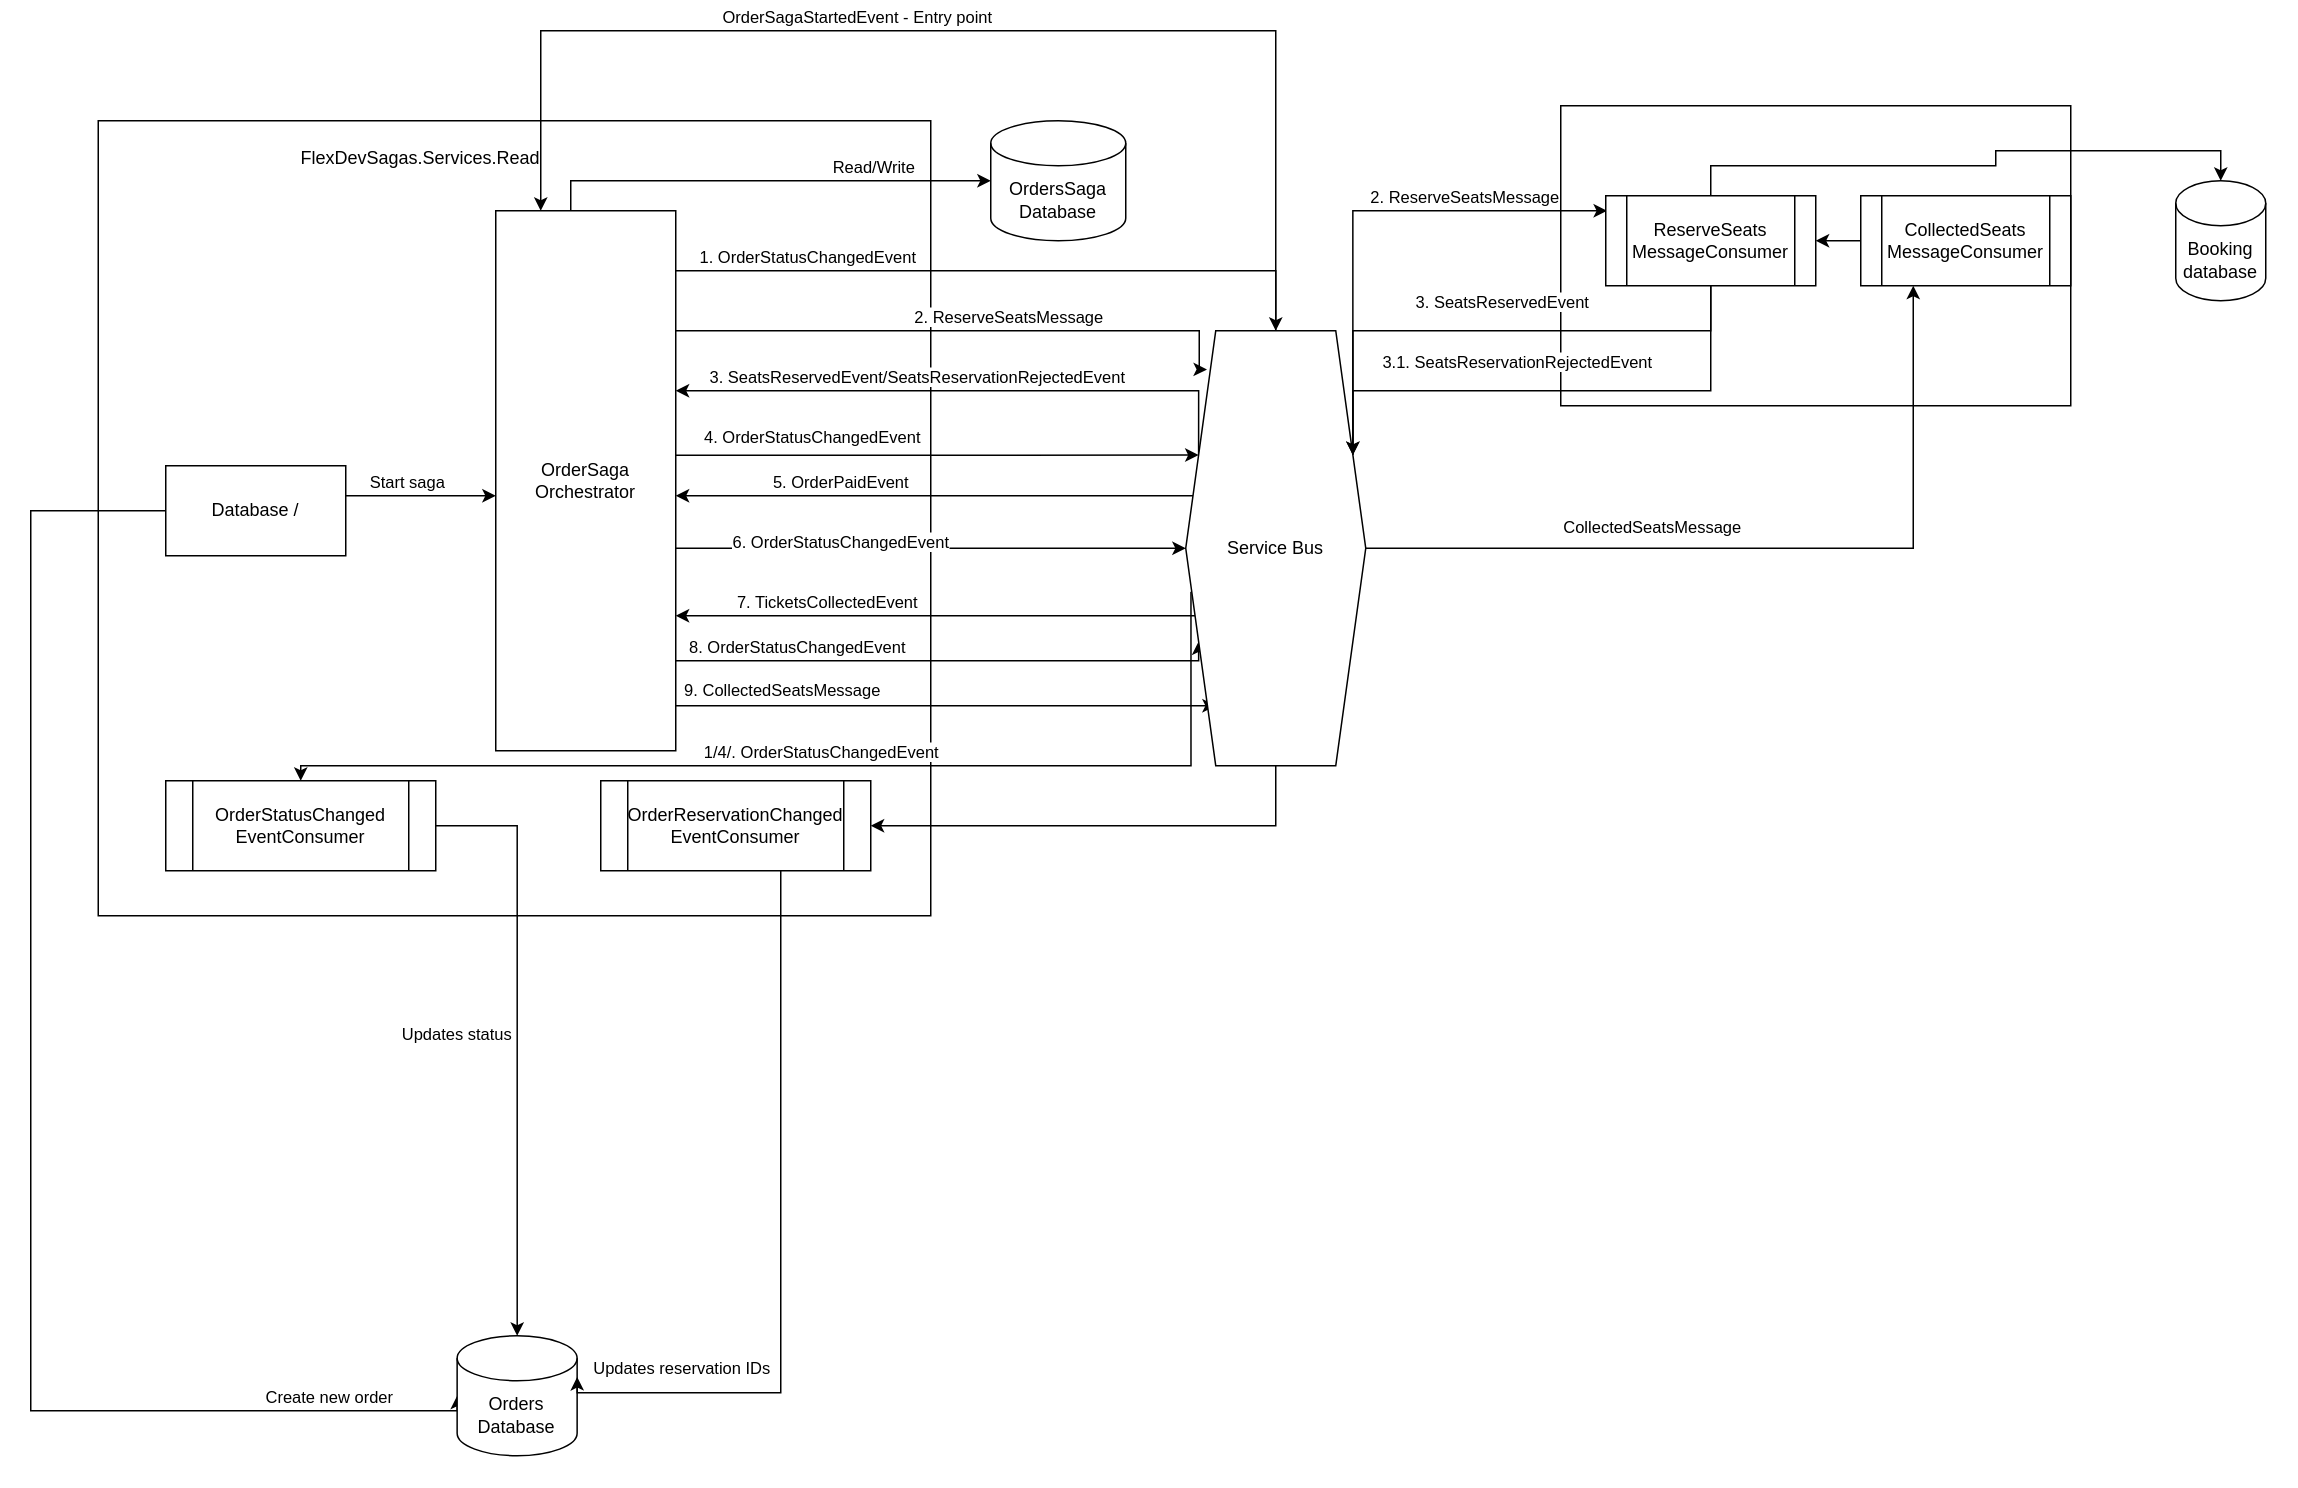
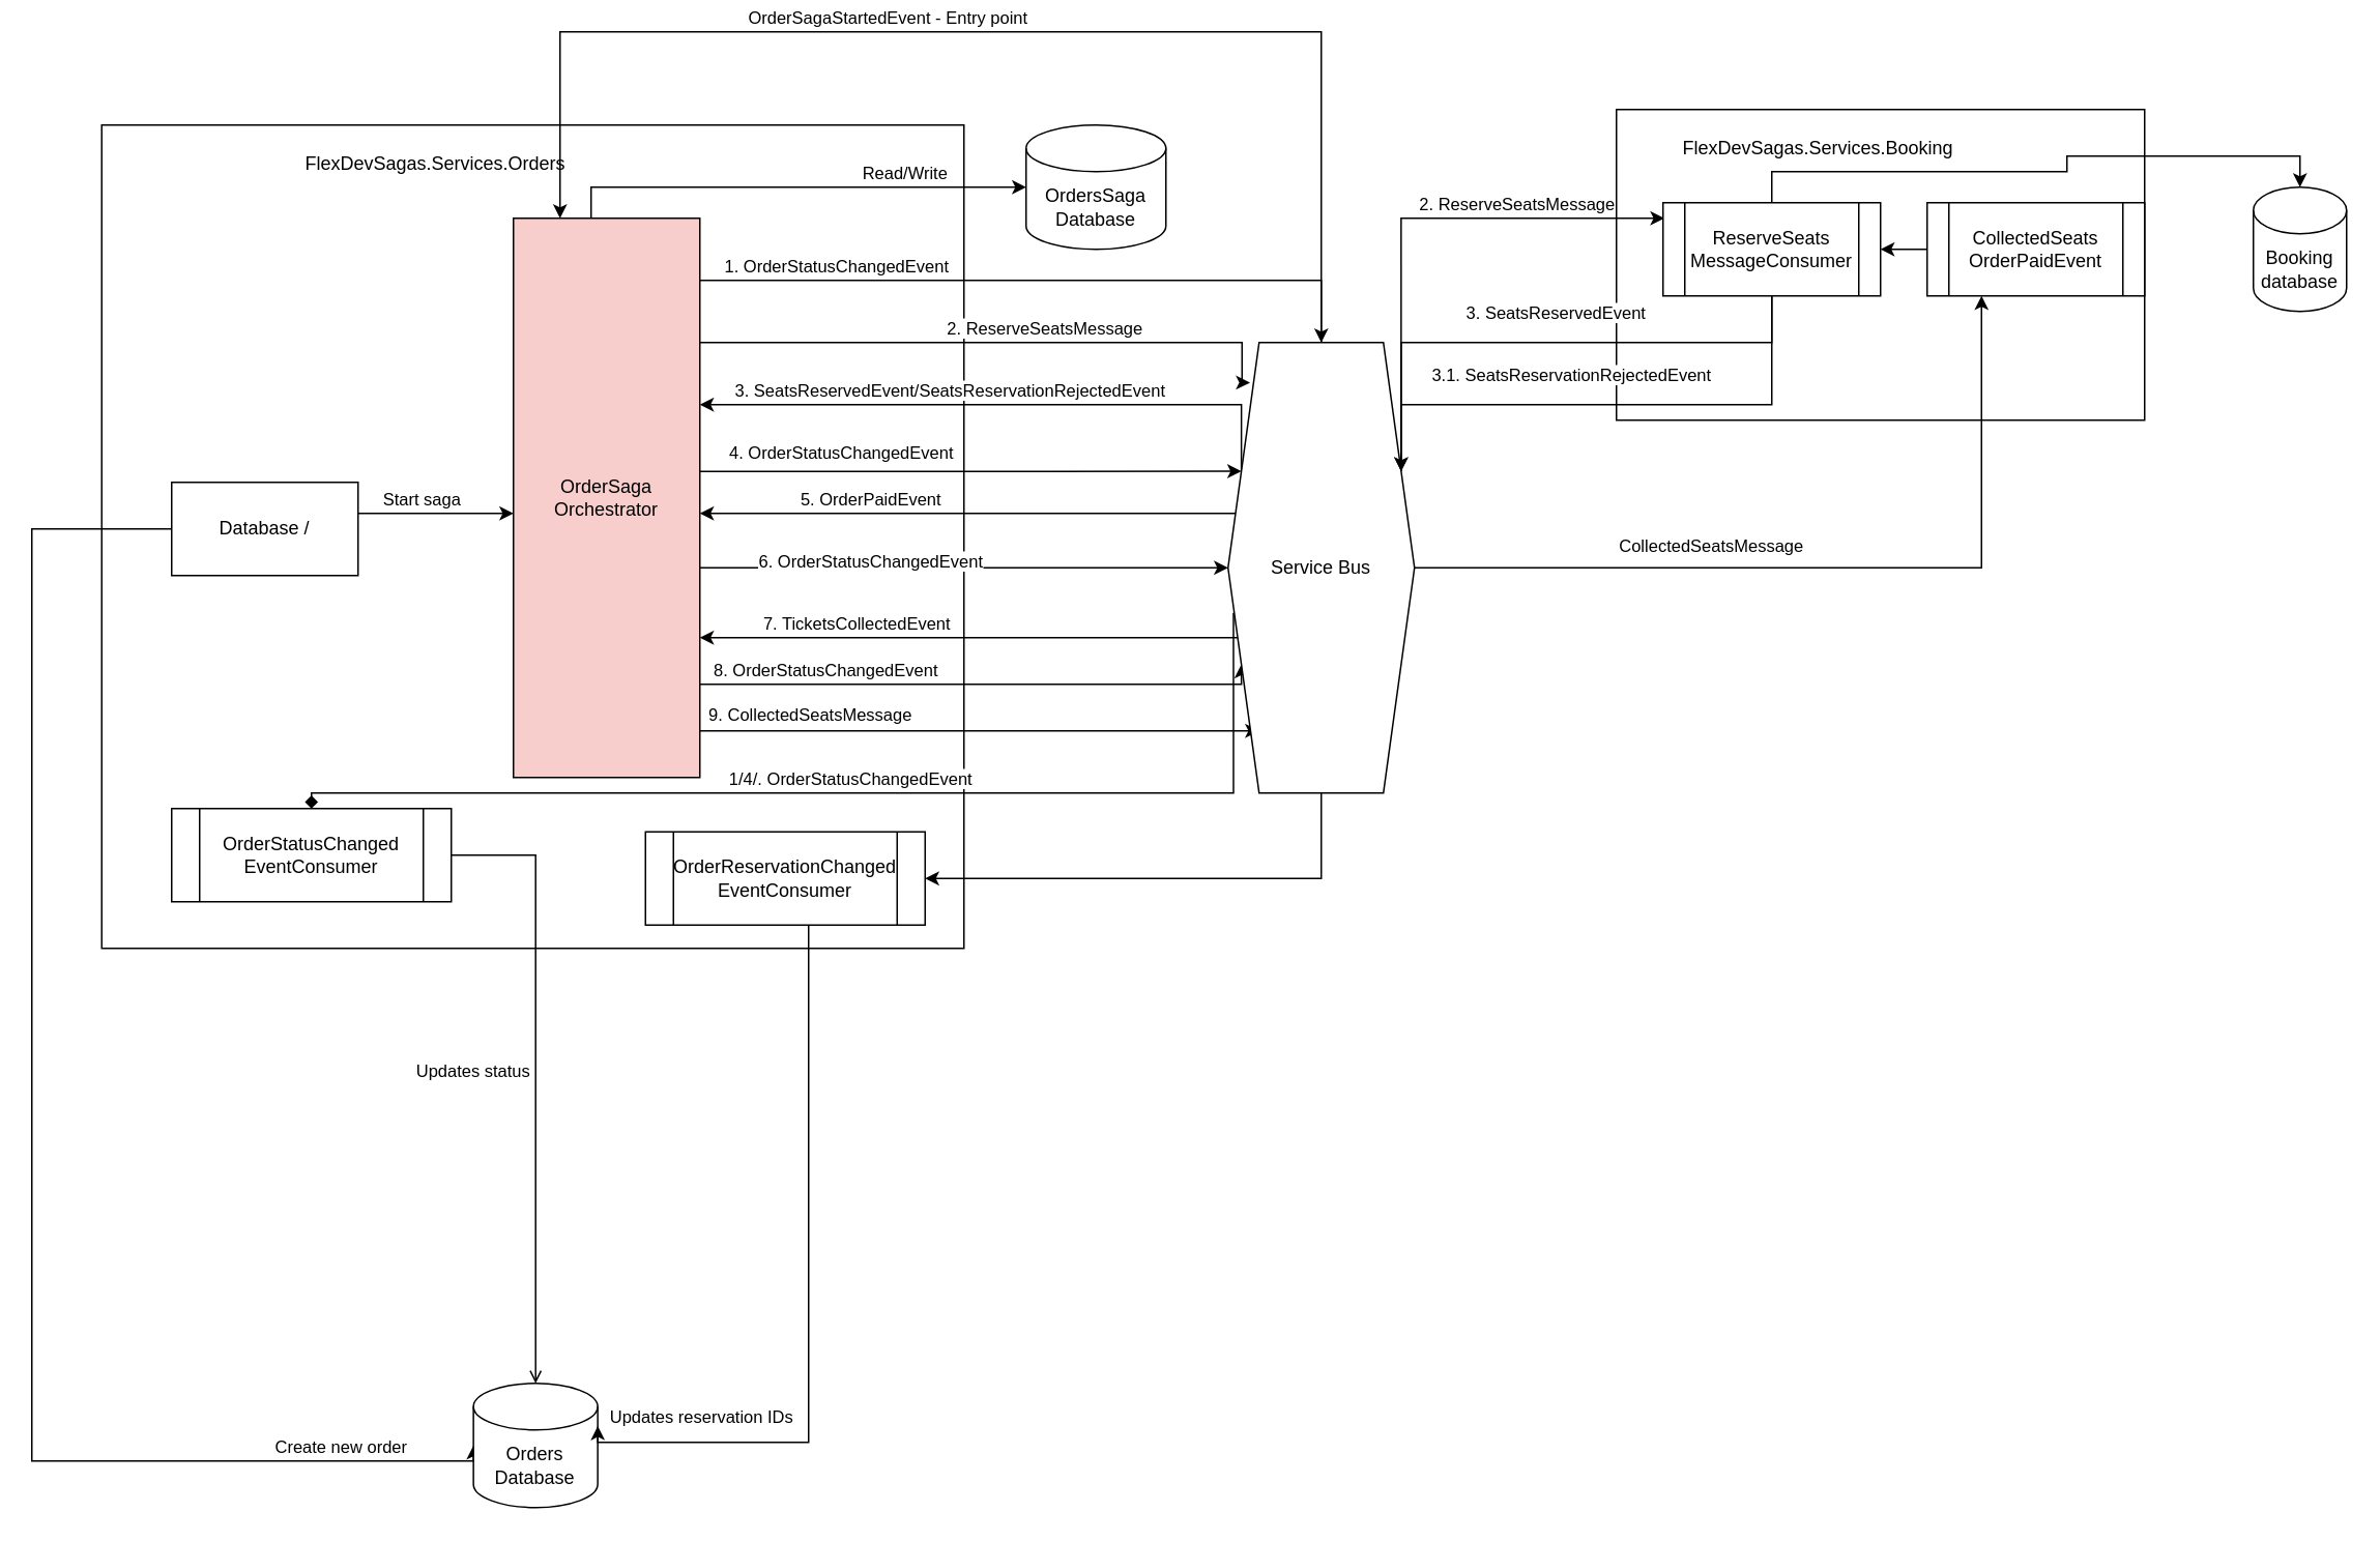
+ <mxCell id="49" value="FlexDevSagas.Services.Booking&lt;br&gt;" style="text;html=1;strokeColor=none;fillColor=none;align=center;verticalAlign=middle;whiteSpace=wrap;rounded=0;" parent="1" vertex="1"><mxGeometry x="1140" y="80" width="60" height="30" as="geometry" /></mxCell>
- <mxCell id="19" value="FlexDevSagas.Services.Read" style="text;html=1;strokeColor=none;fillColor=none;align=center;verticalAlign=middle;whiteSpace=wrap;rounded=0;" parent="1" vertex="1"><mxGeometry x="250" y="90" width="60" height="30" as="geometry" /></mxCell>
+ <mxCell id="19" value="FlexDevSagas.Services.Orders" style="text;html=1;strokeColor=none;fillColor=none;align=center;verticalAlign=middle;whiteSpace=wrap;rounded=0;" parent="1" vertex="1"><mxGeometry x="250" y="90" width="60" height="30" as="geometry" /></mxCell>
- <mxCell id="57" value="CollectedSeats&lt;br&gt;MessageConsumer" style="shape=process;whiteSpace=wrap;html=1;backgroundOutline=1;" parent="1" vertex="1"><mxGeometry x="1240" y="130" width="140" height="60" as="geometry" /></mxCell>
+ <mxCell id="57" value="CollectedSeats&lt;br&gt;OrderPaidEvent" style="shape=process;whiteSpace=wrap;html=1;backgroundOutline=1;" parent="1" vertex="1"><mxGeometry x="1240" y="130" width="140" height="60" as="geometry" /></mxCell>
- <mxCell id="18" value="OrderSaga Orchestrator" style="rounded=0;whiteSpace=wrap;html=1;" parent="1" vertex="1"><mxGeometry x="330" y="140" width="120" height="360" as="geometry" /></mxCell>
+ <mxCell id="18" value="OrderSaga Orchestrator" style="rounded=0;whiteSpace=wrap;html=1;fillColor=#f8cecc;" parent="1" vertex="1"><mxGeometry x="330" y="140" width="120" height="360" as="geometry" /></mxCell>
- <mxCell id="31" style="edgeStyle=orthogonalEdgeStyle;rounded=0;orthogonalLoop=1;jettySize=auto;html=1;exitX=0.029;exitY=0.6;exitDx=0;exitDy=0;exitPerimeter=0;" parent="1" source="42" target="48" edge="1"><mxGeometry relative="1" as="geometry"><Array as="points"><mxPoint x="793" y="510" /><mxPoint x="200" y="510" /></Array></mxGeometry></mxCell>
+ <mxCell id="31" style="edgeStyle=orthogonalEdgeStyle;rounded=0;orthogonalLoop=1;jettySize=auto;html=1;exitX=0.029;exitY=0.6;exitDx=0;exitDy=0;exitPerimeter=0;endArrow=diamond;" parent="1" source="42" target="48" edge="1"><mxGeometry relative="1" as="geometry"><Array as="points"><mxPoint x="793" y="510" /><mxPoint x="200" y="510" /></Array></mxGeometry></mxCell>
- <mxCell id="45" value="OrderReservationChanged&lt;br&gt;EventConsumer" style="shape=process;whiteSpace=wrap;html=1;backgroundOutline=1;" parent="1" vertex="1"><mxGeometry x="400" y="520" width="180" height="60" as="geometry" /></mxCell>
+ <mxCell id="45" value="OrderReservationChanged&lt;br&gt;EventConsumer" style="shape=process;whiteSpace=wrap;html=1;backgroundOutline=1;" parent="1" vertex="1"><mxGeometry x="415" y="535" width="180" height="60" as="geometry" /></mxCell>
- <mxCell id="46" style="edgeStyle=orthogonalEdgeStyle;rounded=0;orthogonalLoop=1;jettySize=auto;html=1;" parent="1" source="48" target="25" edge="1"><mxGeometry relative="1" as="geometry" /></mxCell>
+ <mxCell id="46" style="edgeStyle=orthogonalEdgeStyle;rounded=0;orthogonalLoop=1;jettySize=auto;html=1;endArrow=open;" parent="1" source="48" target="25" edge="1"><mxGeometry relative="1" as="geometry" /></mxCell>
